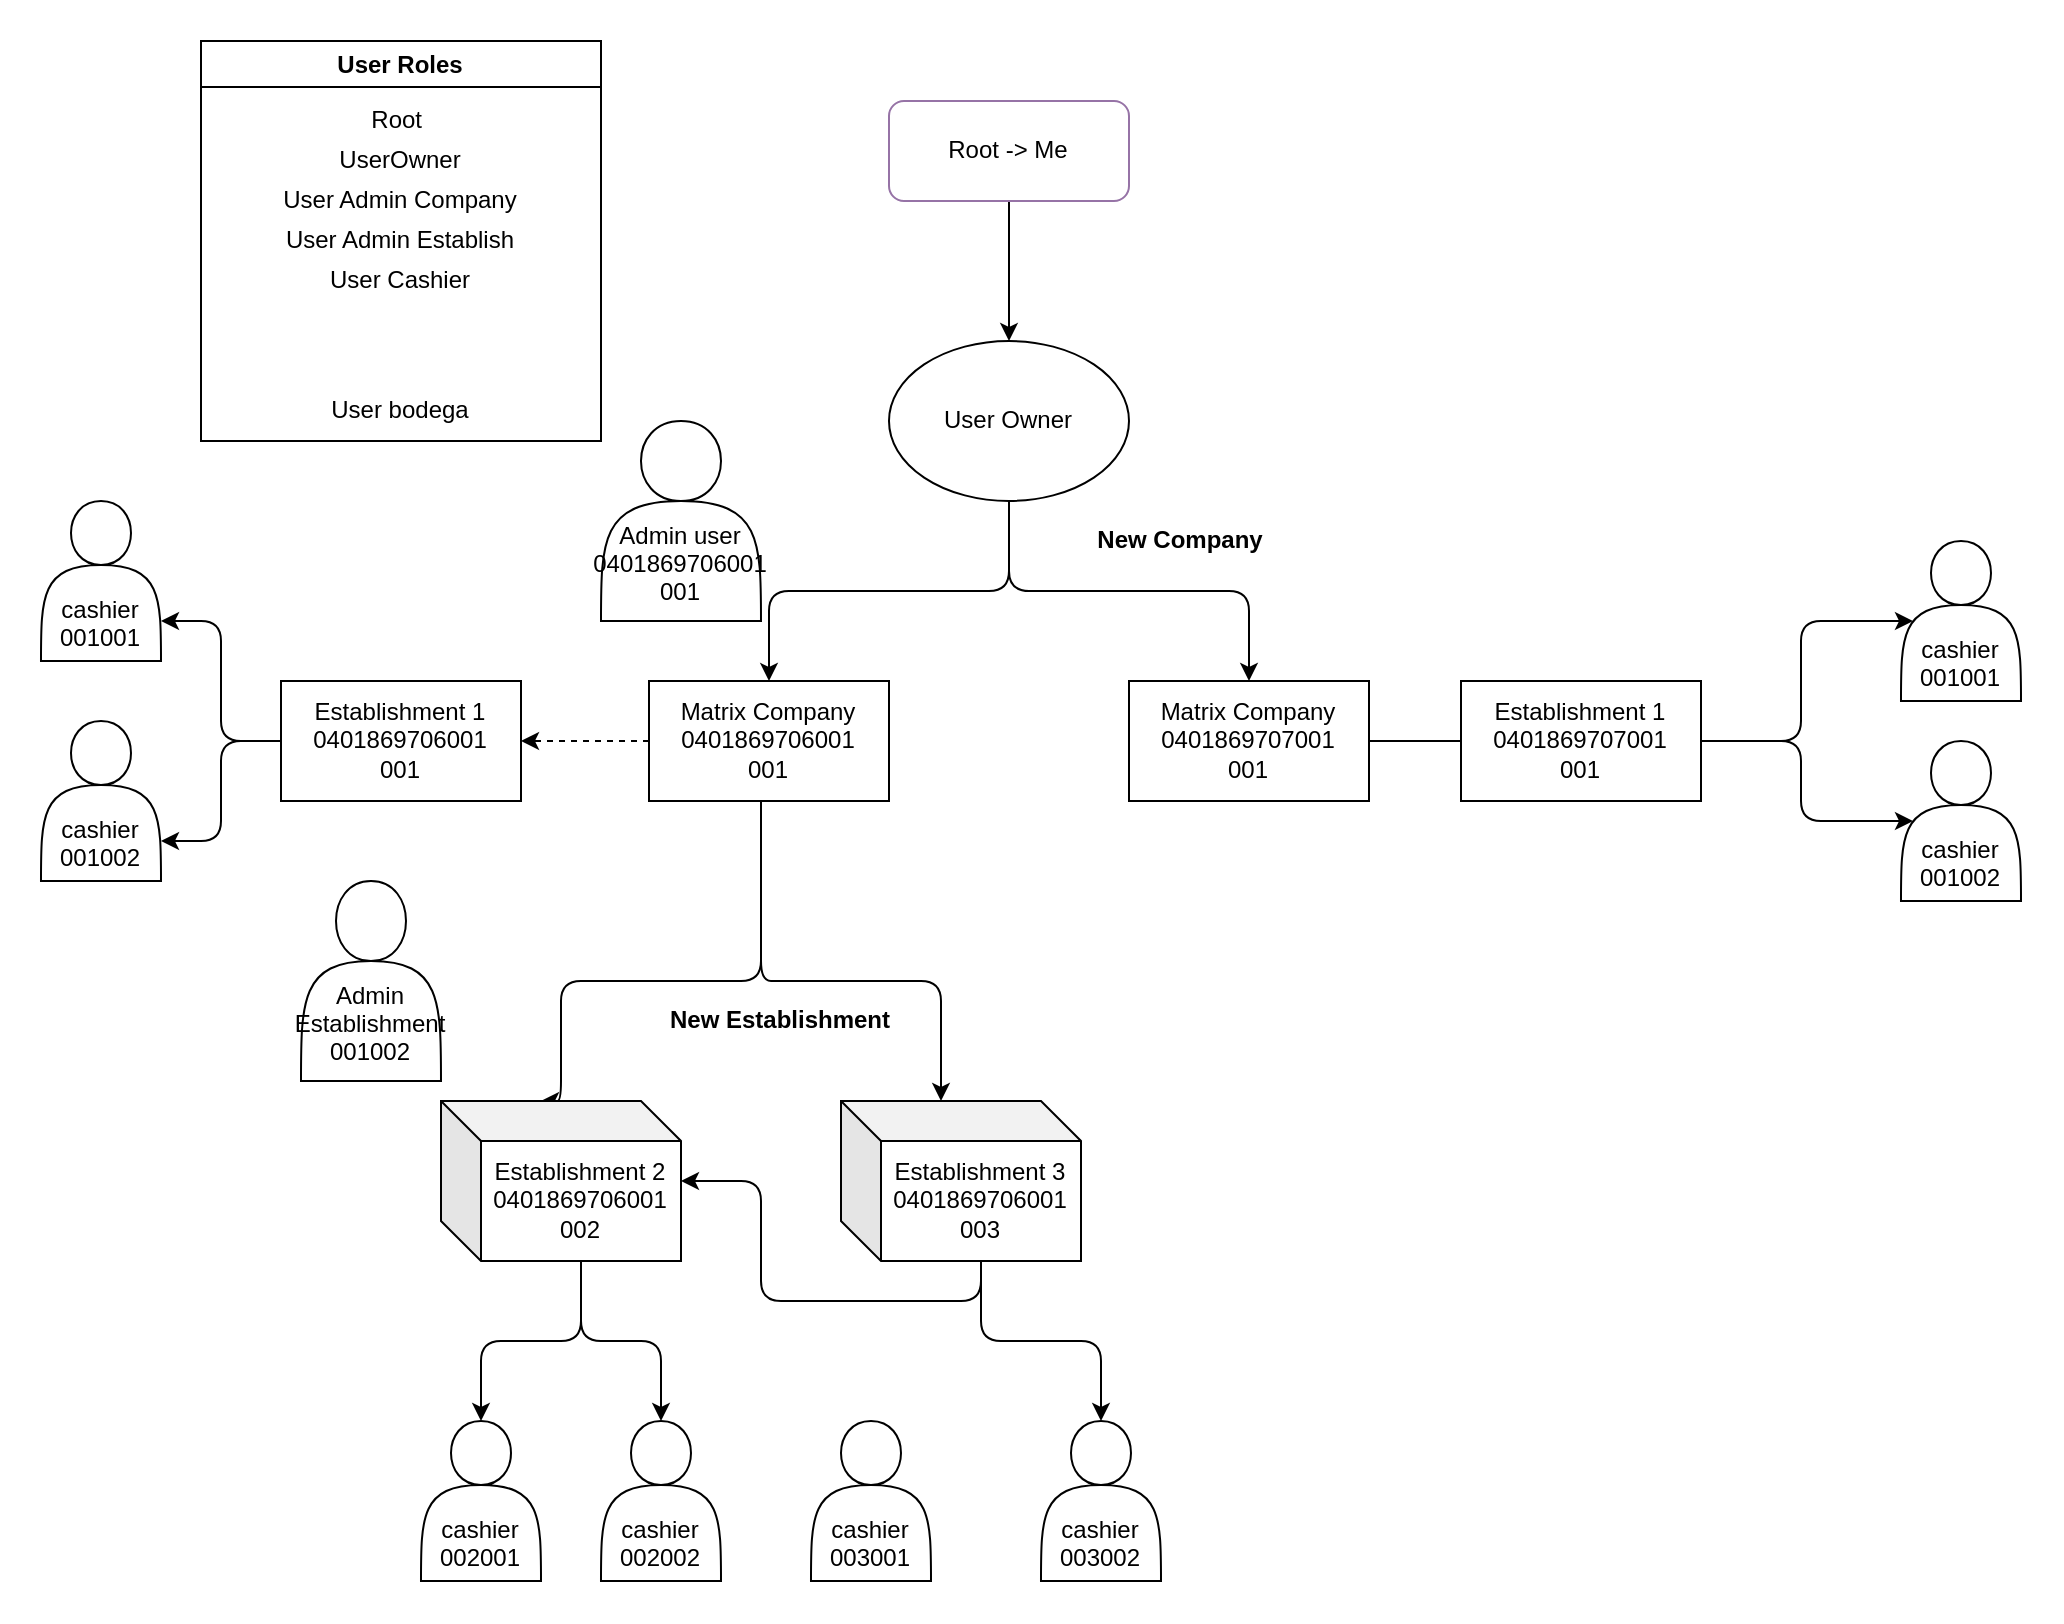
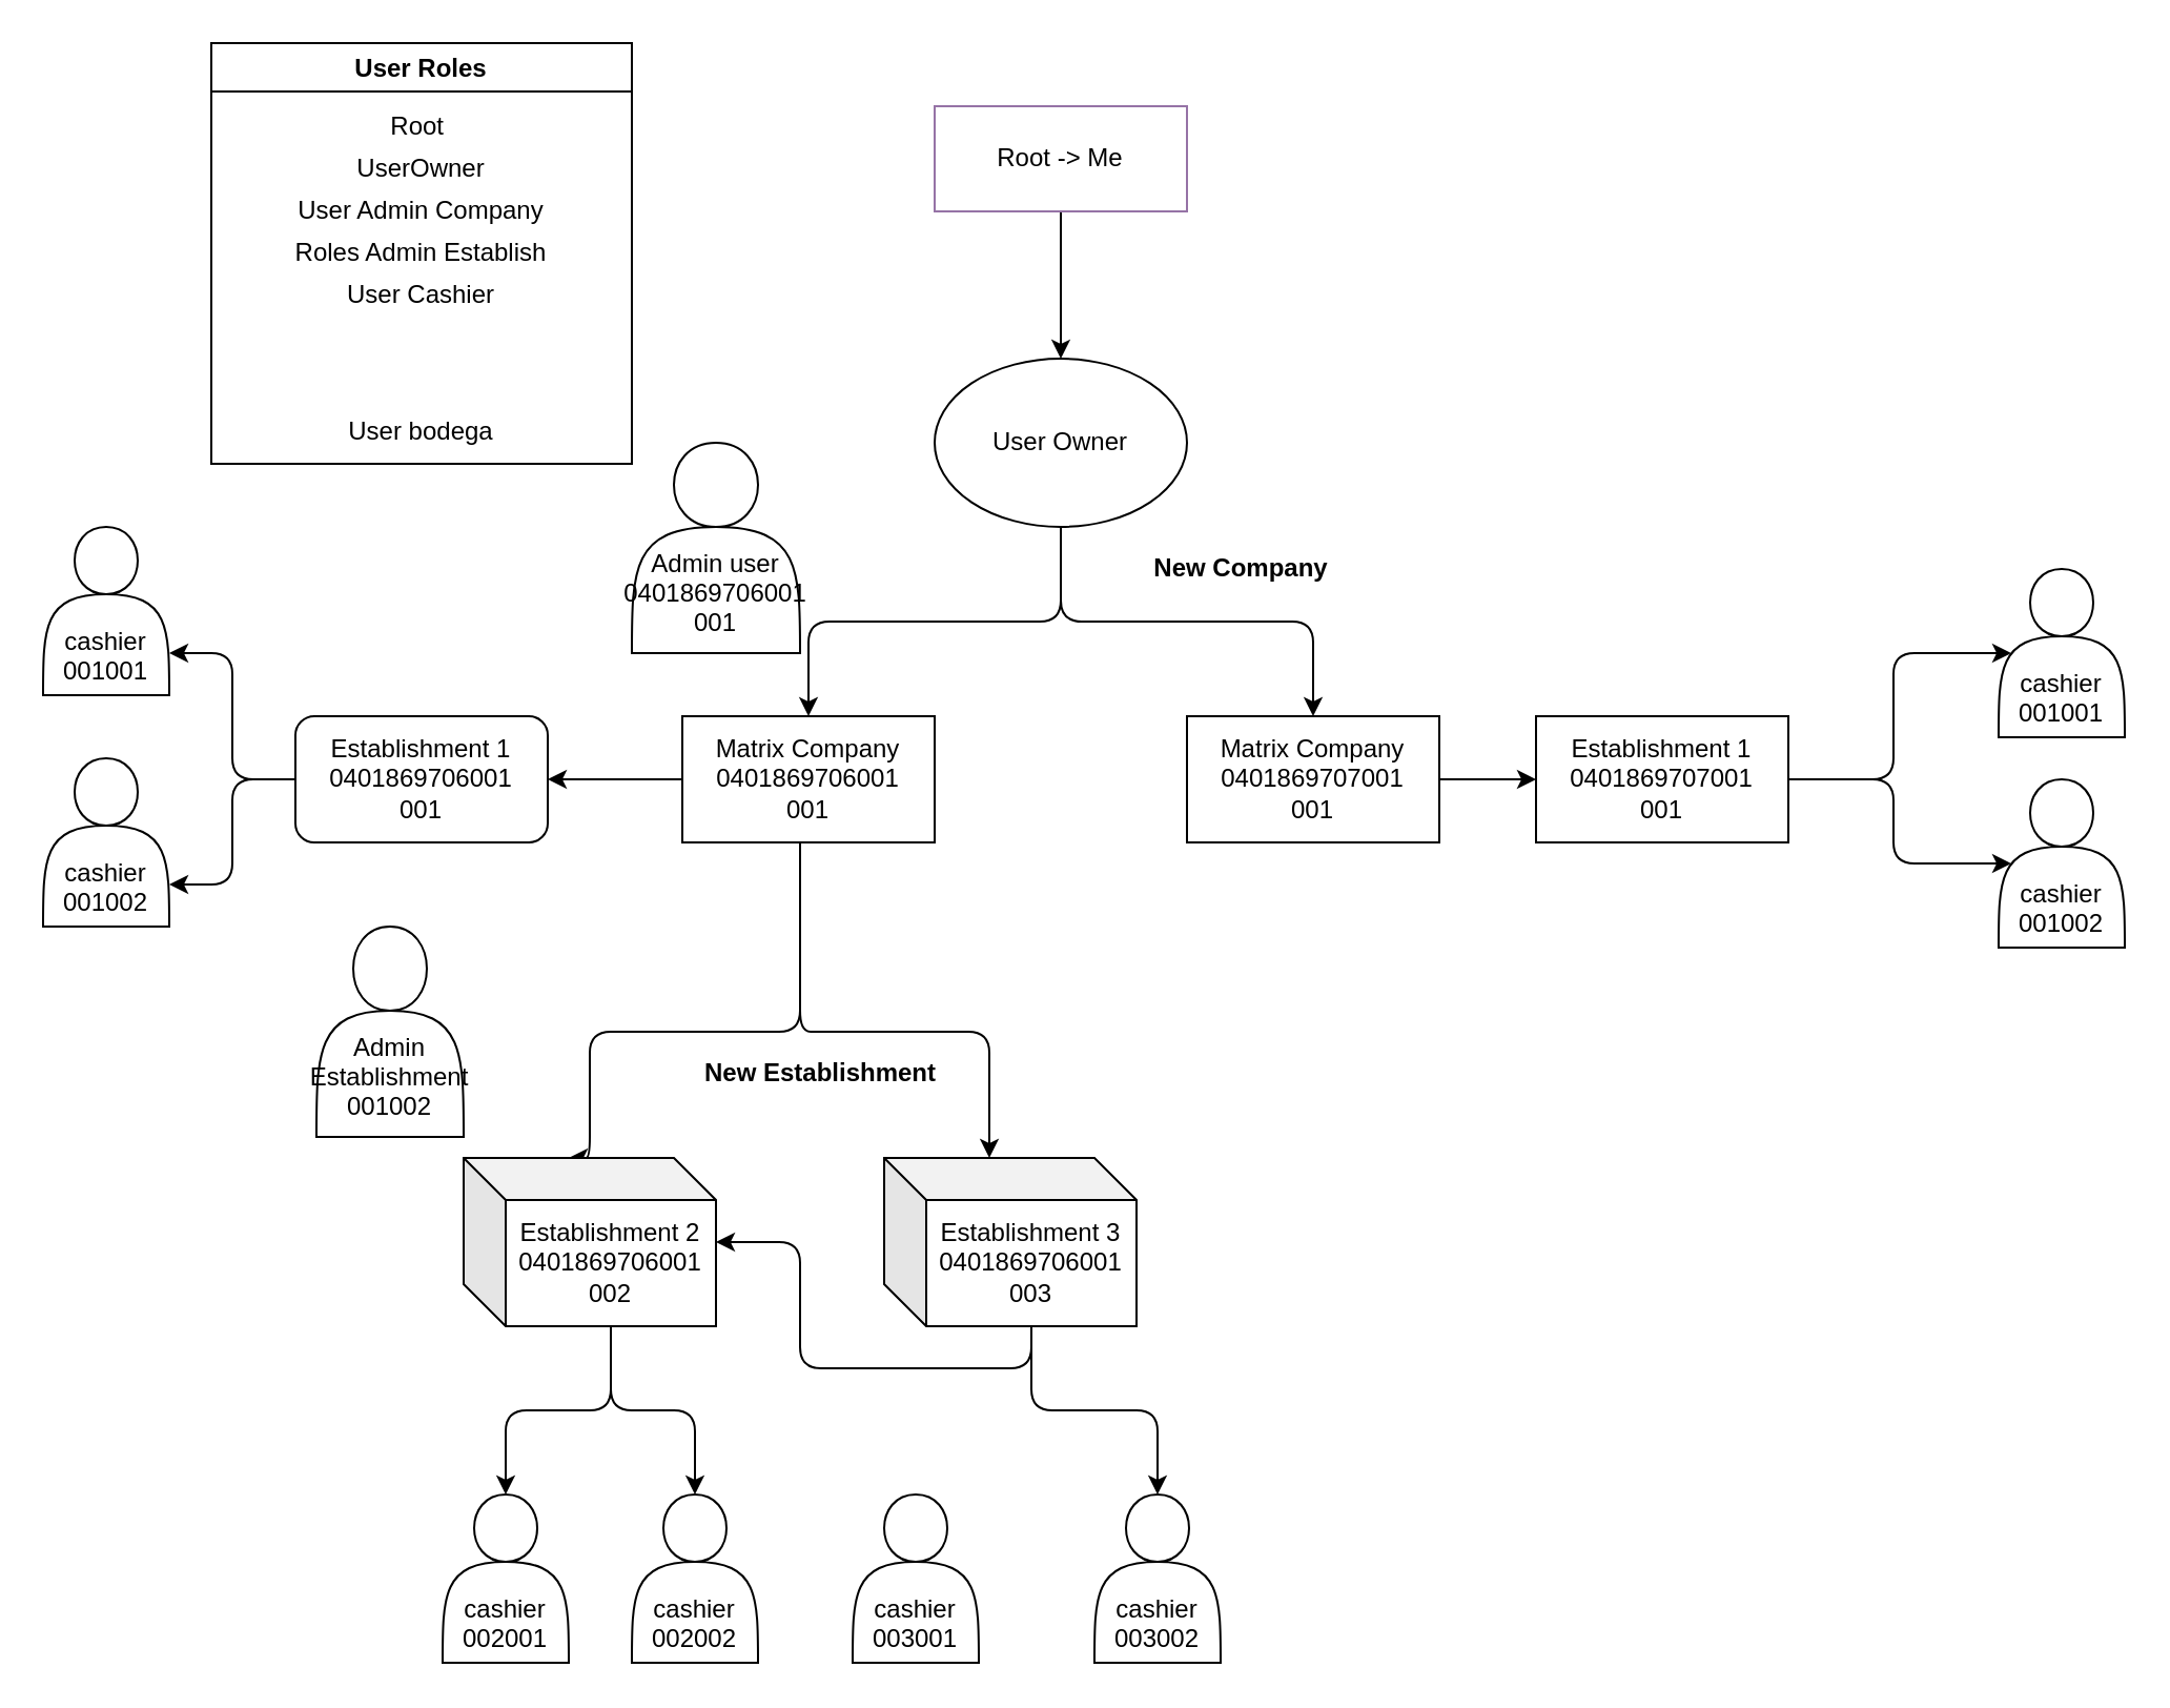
- <mxCell id="3" value="Root -&amp;gt; Me" style="whiteSpace=wrap;html=1;strokeColor=#9673a6;gradientColor=#ffffff;gradientDirection=north;recursiveResize=1;fillColor=none;rounded=1;" parent="1" vertex="1"><mxGeometry x="444" y="50" width="120" height="50" as="geometry" /></mxCell>
+ <mxCell id="3" value="Root -&amp;gt; Me" style="whiteSpace=wrap;html=1;strokeColor=#9673a6;gradientColor=#ffffff;gradientDirection=north;recursiveResize=1;fillColor=none;" parent="1" vertex="1"><mxGeometry x="444" y="50" width="120" height="50" as="geometry" /></mxCell>
- <mxCell id="35" value="User Admin Establish" style="text;html=1;strokeColor=none;fillColor=none;align=center;verticalAlign=middle;whiteSpace=wrap;rounded=0;" parent="31" vertex="1"><mxGeometry x="10" y="90" width="180" height="20" as="geometry" /></mxCell>
+ <mxCell id="35" value="Roles Admin Establish" style="text;html=1;strokeColor=none;fillColor=none;align=center;verticalAlign=middle;whiteSpace=wrap;rounded=0;" parent="31" vertex="1"><mxGeometry x="10" y="90" width="180" height="20" as="geometry" /></mxCell>
- <mxCell id="39" value="Establishment 1&lt;br&gt;0401869706001&lt;br&gt;001" style="whiteSpace=wrap;html=1;" parent="1" vertex="1"><mxGeometry x="140" y="340" width="120" height="60" as="geometry" /></mxCell>
+ <mxCell id="39" value="Establishment 1&lt;br&gt;0401869706001&lt;br&gt;001" style="whiteSpace=wrap;html=1;rounded=1;" parent="1" vertex="1"><mxGeometry x="140" y="340" width="120" height="60" as="geometry" /></mxCell>
- <mxCell id="9" style="edgeStyle=none;html=1;entryX=1;entryY=0.5;entryDx=0;entryDy=0;dashed=1;" parent="1" source="10" target="39" edge="1"><mxGeometry relative="1" as="geometry" /></mxCell>
+ <mxCell id="9" style="edgeStyle=none;html=1;entryX=1;entryY=0.5;entryDx=0;entryDy=0;" parent="1" source="10" target="39" edge="1"><mxGeometry relative="1" as="geometry" /></mxCell>
- <mxCell id="26" style="edgeStyle=none;html=1;entryX=0;entryY=0.5;entryDx=0;entryDy=0;endArrow=none;" parent="1" source="27" target="38" edge="1"><mxGeometry relative="1" as="geometry" /></mxCell>
+ <mxCell id="26" style="edgeStyle=none;html=1;entryX=0;entryY=0.5;entryDx=0;entryDy=0;" parent="1" source="27" target="38" edge="1"><mxGeometry relative="1" as="geometry" /></mxCell>
